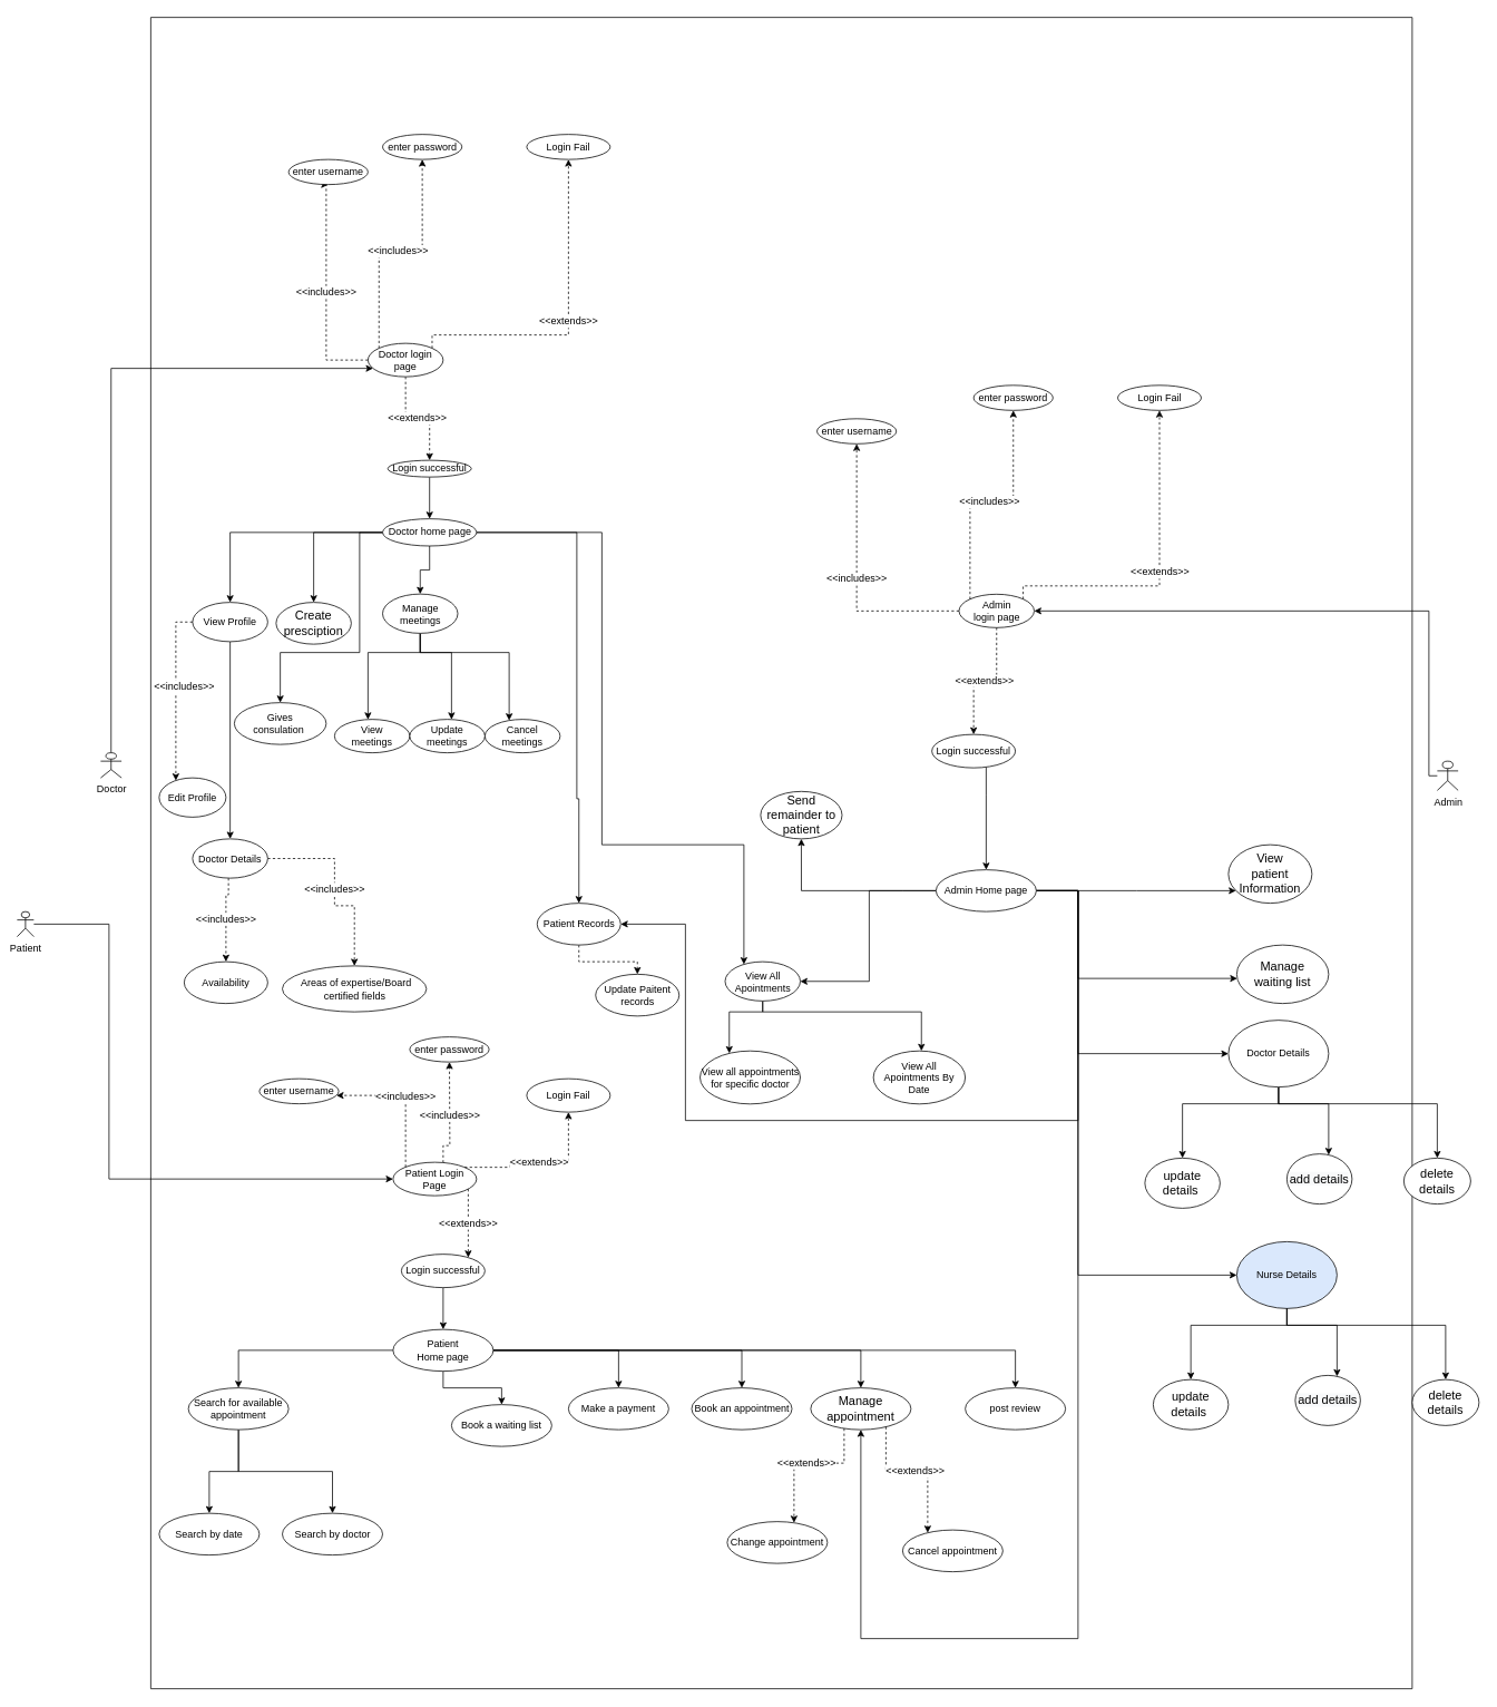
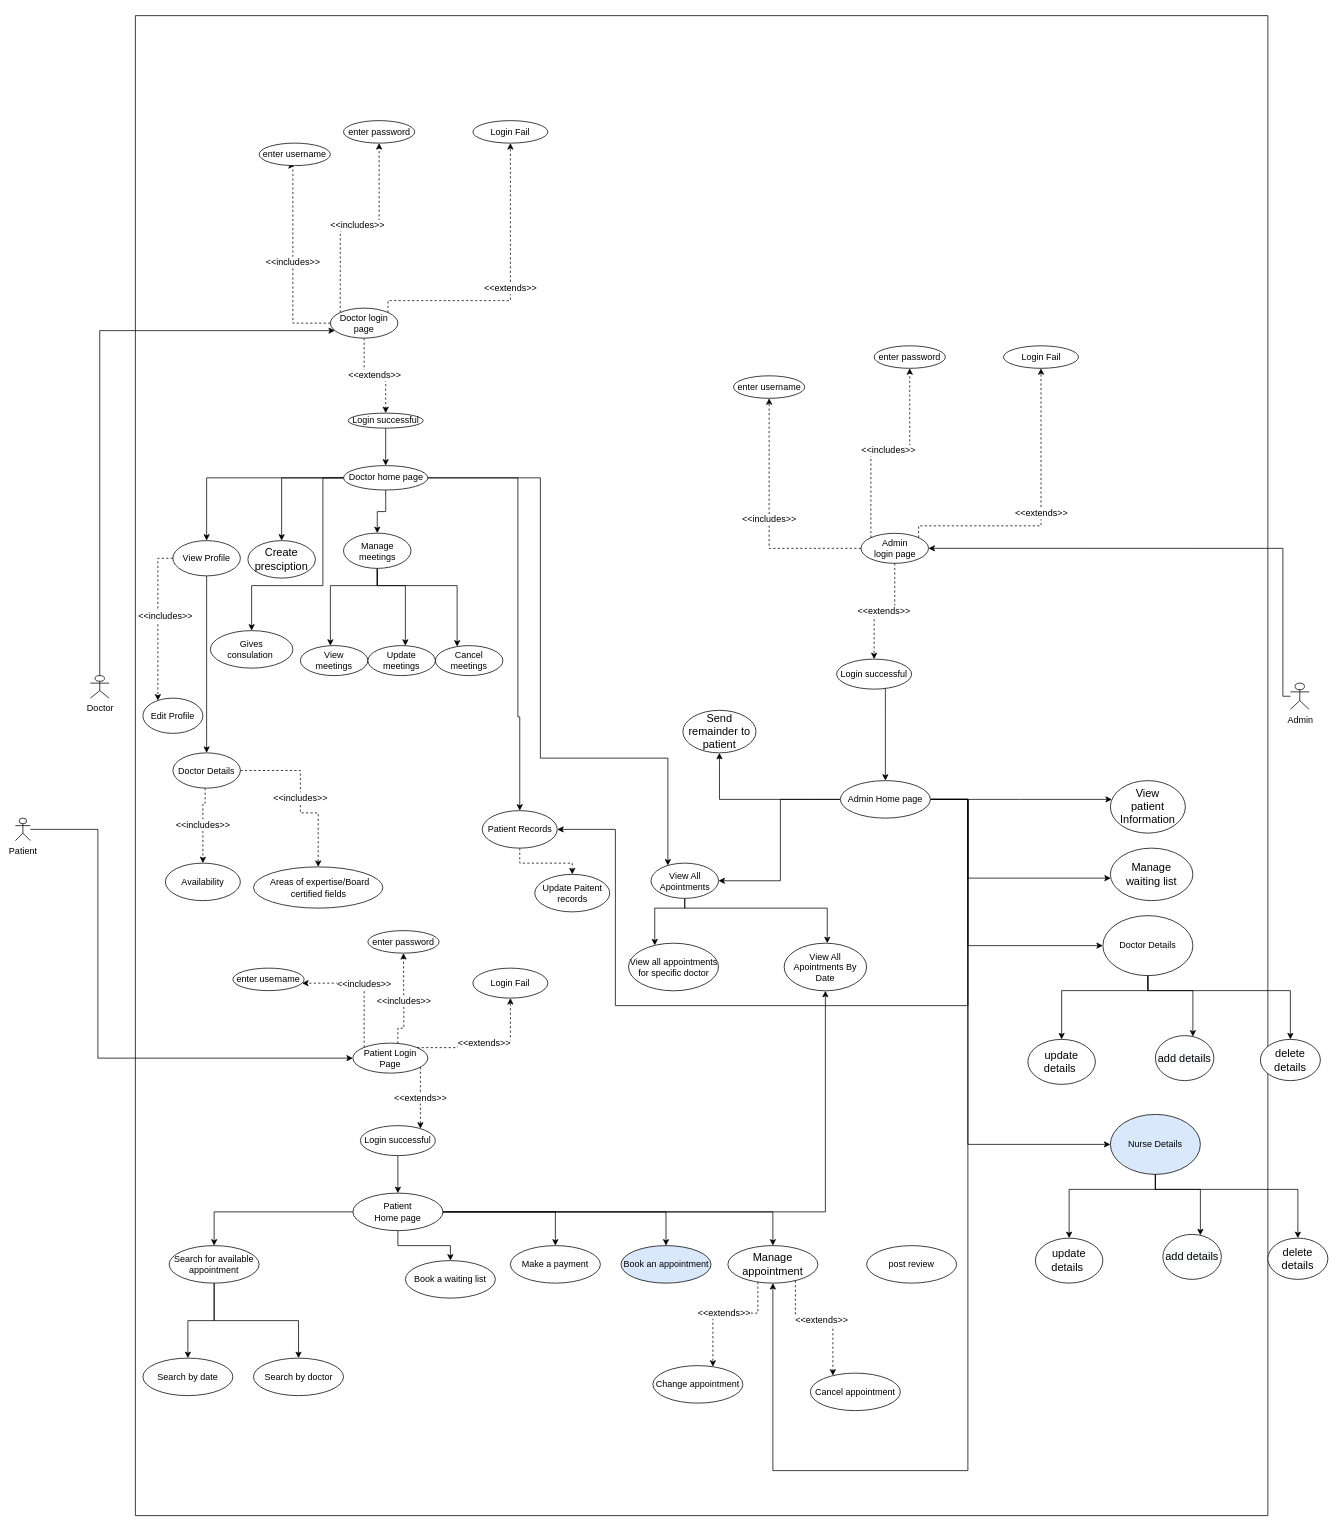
- <mxCell id="100" value="&lt;span style=&quot;font-size:11.0pt;line-height:&lt;br/&gt;107%;font-family:&amp;quot;Calibri&amp;quot;,sans-serif;mso-ascii-theme-font:minor-latin;&lt;br/&gt;mso-fareast-font-family:Calibri;mso-fareast-theme-font:minor-latin;mso-hansi-theme-font:&lt;br/&gt;minor-latin;mso-bidi-font-family:&amp;quot;Times New Roman&amp;quot;;mso-bidi-theme-font:minor-bidi;&lt;br/&gt;mso-ansi-language:EN-SG;mso-fareast-language:EN-US;mso-bidi-language:AR-SA&quot; lang=&quot;EN-SG&quot;&gt;View&lt;br/&gt;patient Information&lt;/span&gt;" style="ellipse;whiteSpace=wrap;html=1;" vertex="1" parent="4"><mxGeometry x="1290" y="990" width="100" height="70" as="geometry" /></mxCell>
+ <mxCell id="100" value="&lt;span style=&quot;font-size:11.0pt;line-height:&lt;br/&gt;107%;font-family:&amp;quot;Calibri&amp;quot;,sans-serif;mso-ascii-theme-font:minor-latin;&lt;br/&gt;mso-fareast-font-family:Calibri;mso-fareast-theme-font:minor-latin;mso-hansi-theme-font:&lt;br/&gt;minor-latin;mso-bidi-font-family:&amp;quot;Times New Roman&amp;quot;;mso-bidi-theme-font:minor-bidi;&lt;br/&gt;mso-ansi-language:EN-SG;mso-fareast-language:EN-US;mso-bidi-language:AR-SA&quot; lang=&quot;EN-SG&quot;&gt;View&lt;br/&gt;patient Information&lt;/span&gt;" style="ellipse;whiteSpace=wrap;html=1;" vertex="1" parent="4"><mxGeometry x="1300" y="1020" width="100" height="70" as="geometry" /></mxCell>
- <mxCell id="30" style="edgeStyle=orthogonalEdgeStyle;rounded=0;orthogonalLoop=1;jettySize=auto;html=1;" edge="1" parent="4" source="31" target="64"><mxGeometry relative="1" as="geometry" /></mxCell>
+ <mxCell id="30" style="edgeStyle=orthogonalEdgeStyle;rounded=0;orthogonalLoop=1;jettySize=auto;html=1;" edge="1" parent="4" source="31" target="72"><mxGeometry relative="1" as="geometry" /></mxCell>
- <mxCell id="58" value="&lt;p class=&quot;MsoNormal&quot;&gt;&lt;span lang=&quot;EN-SG&quot;&gt;Book an appointment&lt;/span&gt;&lt;/p&gt;" style="ellipse;whiteSpace=wrap;html=1;fontSize=12;" parent="4" vertex="1"><mxGeometry x="647.5" y="1640" width="120" height="50" as="geometry" /></mxCell>
+ <mxCell id="58" value="&lt;p class=&quot;MsoNormal&quot;&gt;&lt;span lang=&quot;EN-SG&quot;&gt;Book an appointment&lt;/span&gt;&lt;/p&gt;" style="ellipse;whiteSpace=wrap;html=1;fontSize=12;fillColor=#dae8fc;" parent="4" vertex="1"><mxGeometry x="647.5" y="1640" width="120" height="50" as="geometry" /></mxCell>
